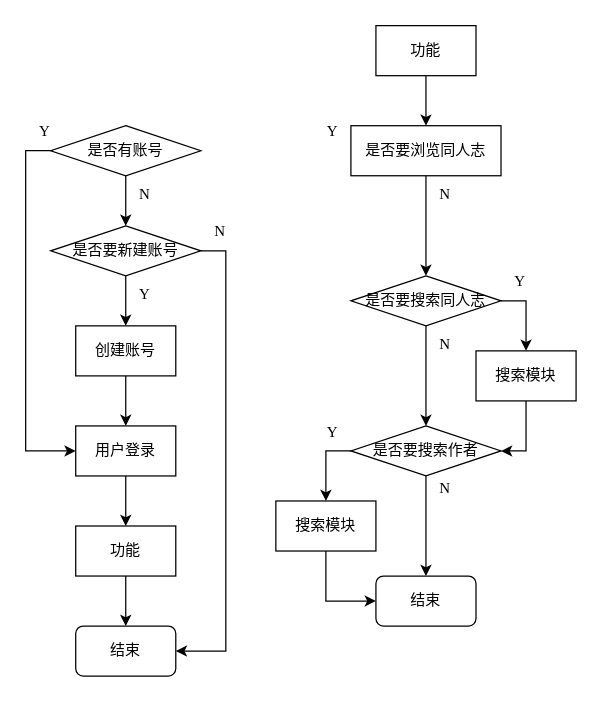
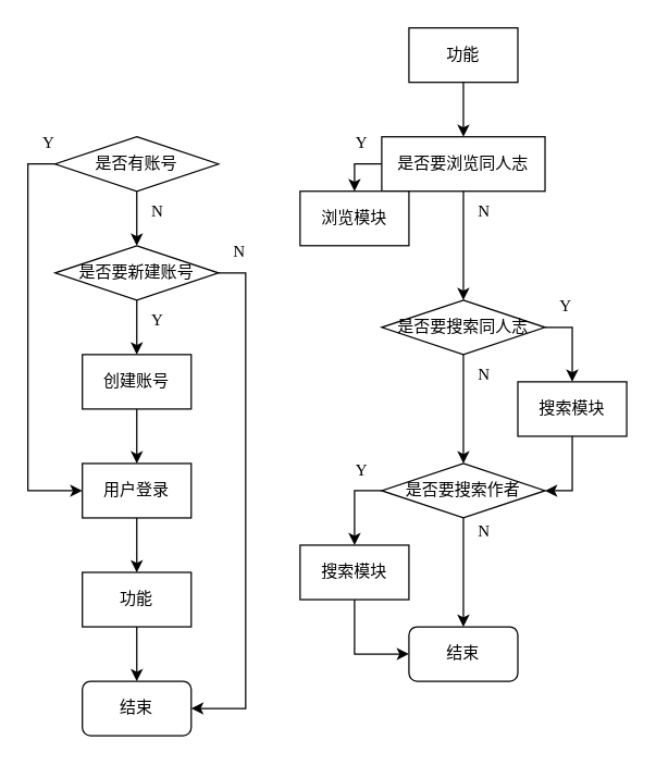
+ <mxCell id="21" style="edgeStyle=orthogonalEdgeStyle;rounded=0;orthogonalLoop=1;jettySize=auto;html=1;exitX=0;exitY=0.5;exitDx=0;exitDy=0;entryX=0.5;entryY=0;entryDx=0;entryDy=0;" edge="1" parent="1" source="22" target="36"><mxGeometry relative="1" as="geometry" /></mxCell>
+ <mxCell id="36" value="浏览模块" style="rounded=0;whiteSpace=wrap;html=1;" vertex="1" parent="1"><mxGeometry x="220" y="140" width="80" height="40" as="geometry" /></mxCell>
